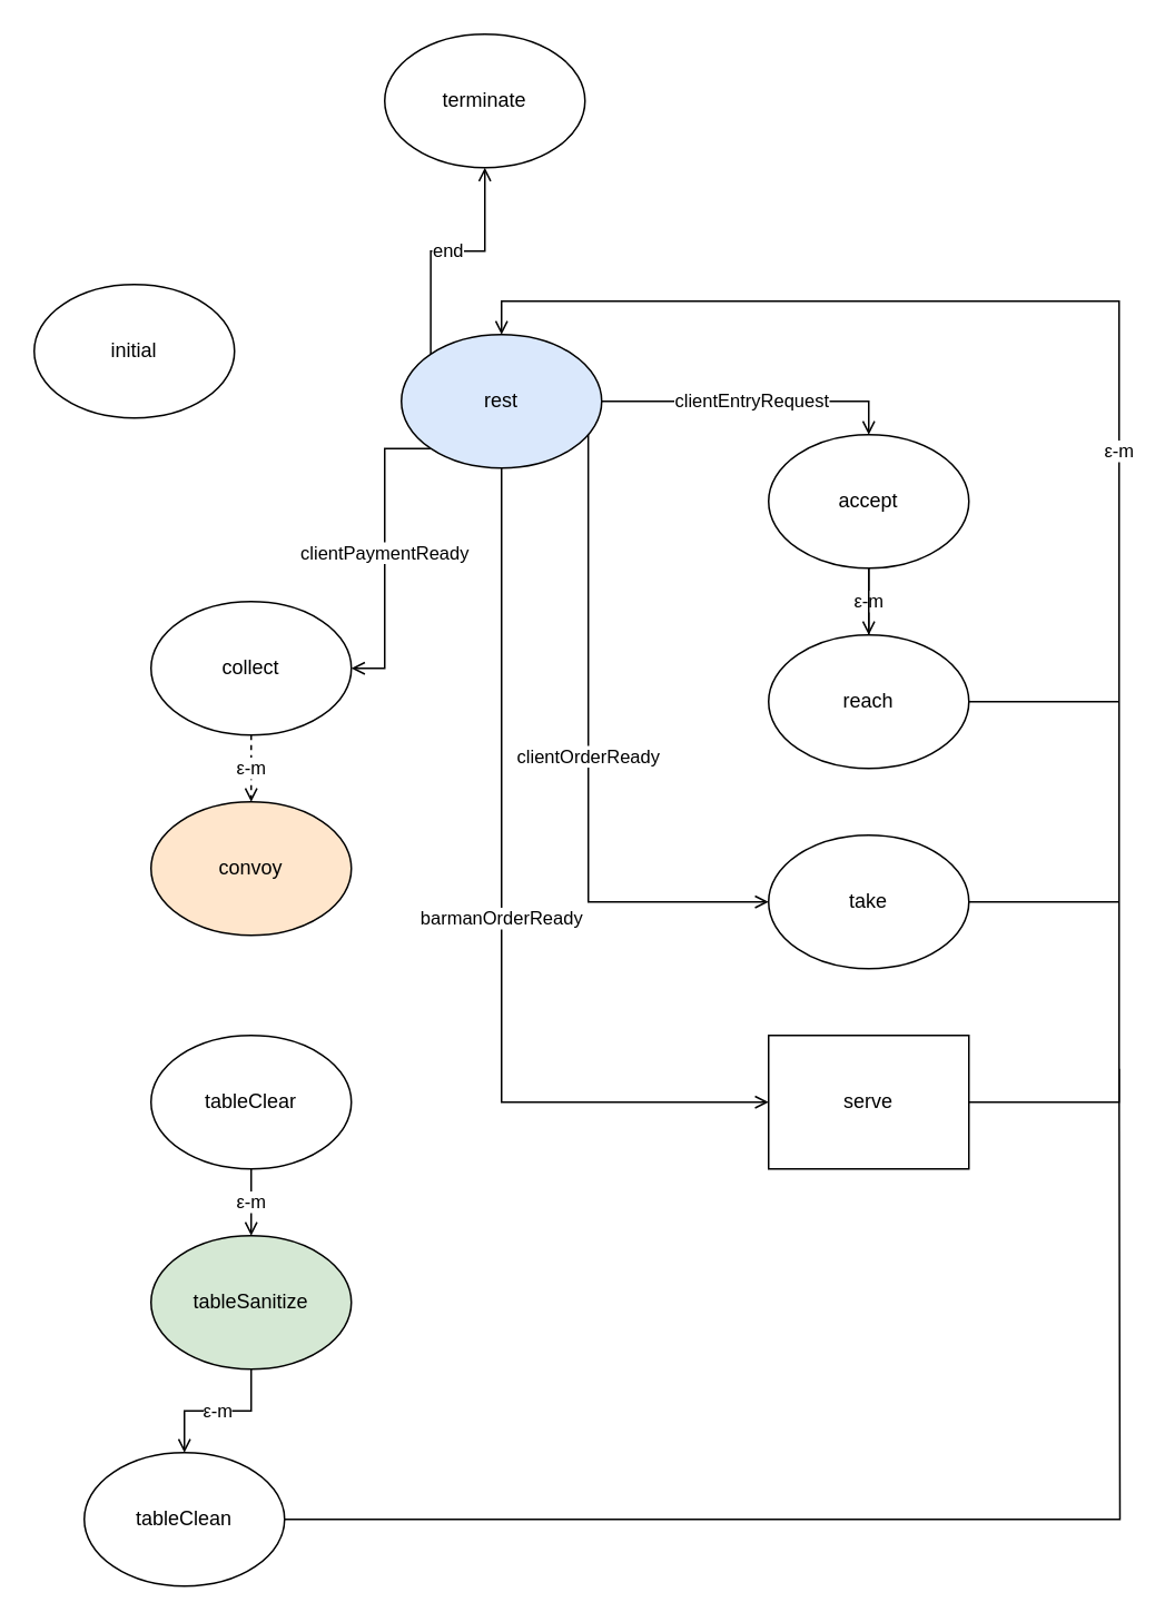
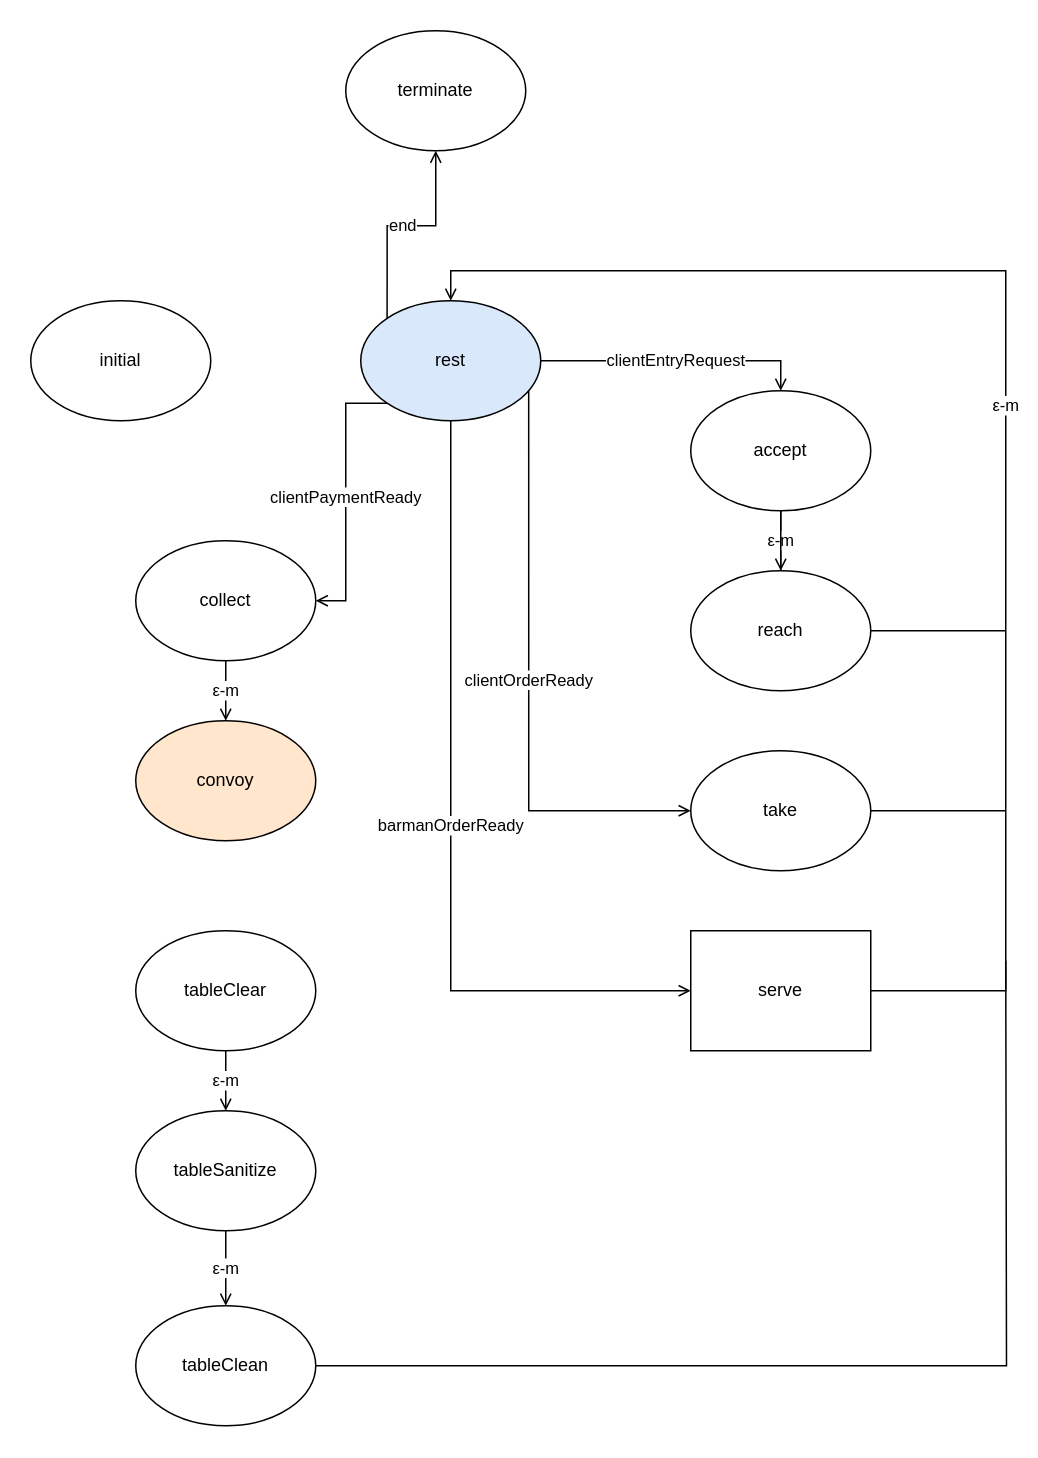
- <mxCell id="2" value="initial" style="ellipse;whiteSpace=wrap;html=1;" vertex="1" parent="1"><mxGeometry x="20" y="170" width="120" height="80" as="geometry" /></mxCell>
+ <mxCell id="2" value="initial" style="ellipse;whiteSpace=wrap;html=1;" vertex="1" parent="1"><mxGeometry x="20" y="200" width="120" height="80" as="geometry" /></mxCell>
- <mxCell id="18" value="&lt;span class=&quot;st&quot;&gt;ε-m&lt;/span&gt;" style="edgeStyle=orthogonalEdgeStyle;rounded=0;orthogonalLoop=1;jettySize=auto;html=1;entryX=0.5;entryY=0;entryDx=0;entryDy=0;endArrow=open;endFill=0;dashed=1;" edge="1" parent="1" source="19" target="20"><mxGeometry relative="1" as="geometry" /></mxCell>
+ <mxCell id="18" value="&lt;span class=&quot;st&quot;&gt;ε-m&lt;/span&gt;" style="edgeStyle=orthogonalEdgeStyle;rounded=0;orthogonalLoop=1;jettySize=auto;html=1;entryX=0.5;entryY=0;entryDx=0;entryDy=0;endArrow=open;endFill=0;" edge="1" parent="1" source="19" target="20"><mxGeometry relative="1" as="geometry" /></mxCell>
- <mxCell id="24" value="tableSanitize" style="ellipse;whiteSpace=wrap;html=1;fillColor=#d5e8d4;" vertex="1" parent="1"><mxGeometry x="90" y="740" width="120" height="80" as="geometry" /></mxCell>
+ <mxCell id="24" value="tableSanitize" style="ellipse;whiteSpace=wrap;html=1;" vertex="1" parent="1"><mxGeometry x="90" y="740" width="120" height="80" as="geometry" /></mxCell>
- <mxCell id="26" value="tableClean" style="ellipse;whiteSpace=wrap;html=1;" vertex="1" parent="1"><mxGeometry x="50" y="870" width="120" height="80" as="geometry" /></mxCell>
+ <mxCell id="26" value="tableClean" style="ellipse;whiteSpace=wrap;html=1;" vertex="1" parent="1"><mxGeometry x="90" y="870" width="120" height="80" as="geometry" /></mxCell>
